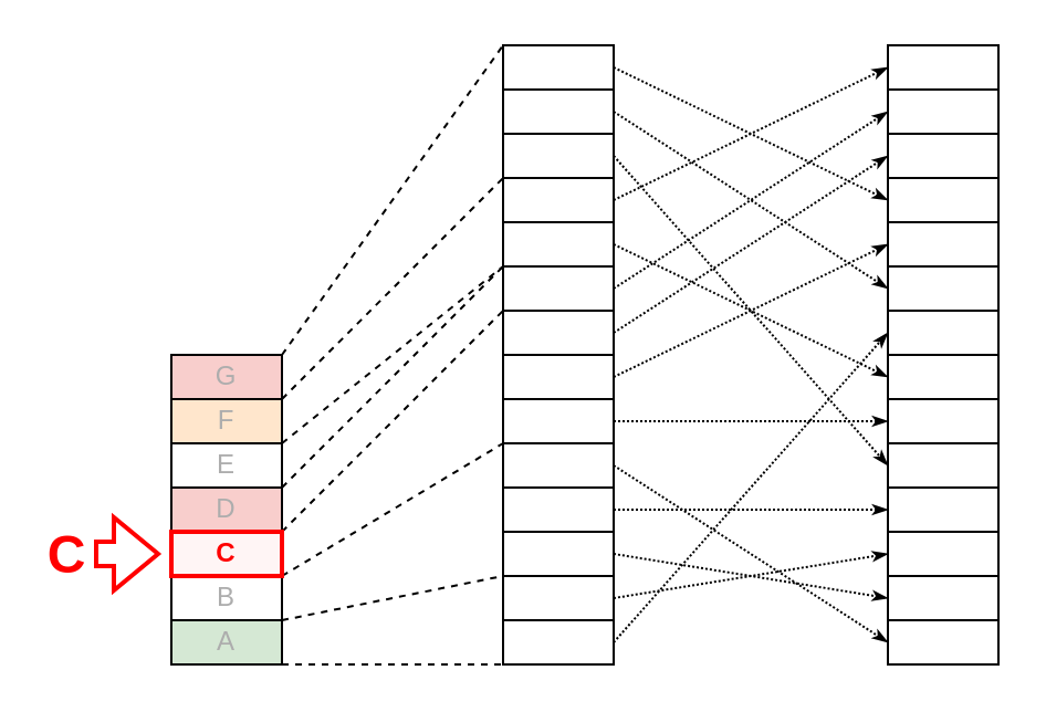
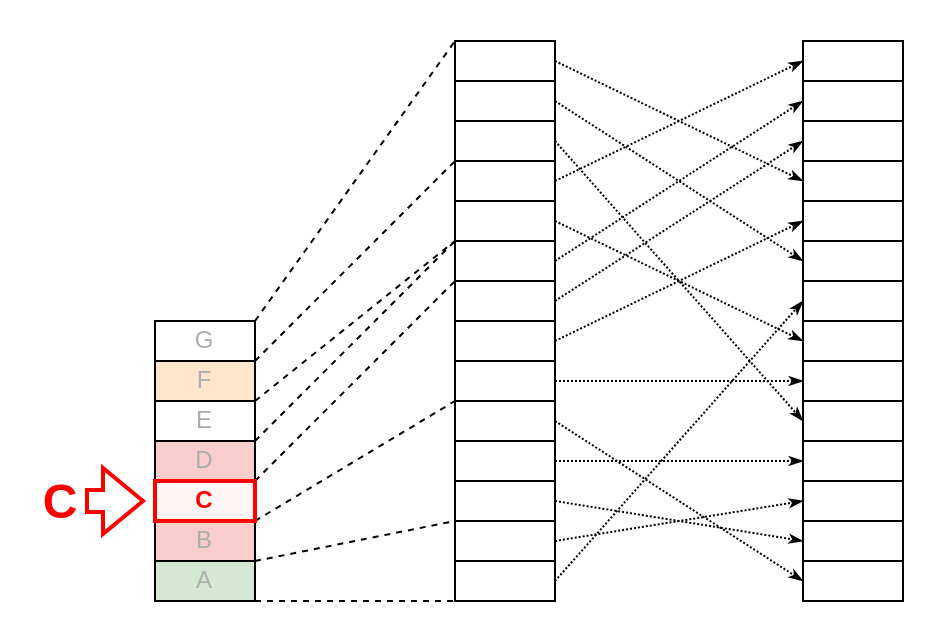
- <mxCell id="18" value="G" style="rounded=0;whiteSpace=wrap;html=1;fontColor=#ADADAD;fillColor=#f8cecc;" parent="1" vertex="1"><mxGeometry x="77" y="160" width="50" height="20" as="geometry" /></mxCell>
+ <mxCell id="18" value="G" style="rounded=0;whiteSpace=wrap;html=1;fontColor=#ADADAD;" parent="1" vertex="1"><mxGeometry x="77" y="160" width="50" height="20" as="geometry" /></mxCell>
- <mxCell id="3" value="B" style="rounded=0;whiteSpace=wrap;html=1;fontColor=#ADADAD;" parent="1" vertex="1"><mxGeometry x="77" y="260" width="50" height="20" as="geometry" /></mxCell>
+ <mxCell id="3" value="B" style="rounded=0;whiteSpace=wrap;html=1;fontColor=#ADADAD;fillColor=#f8cecc;" parent="1" vertex="1"><mxGeometry x="77" y="260" width="50" height="20" as="geometry" /></mxCell>
